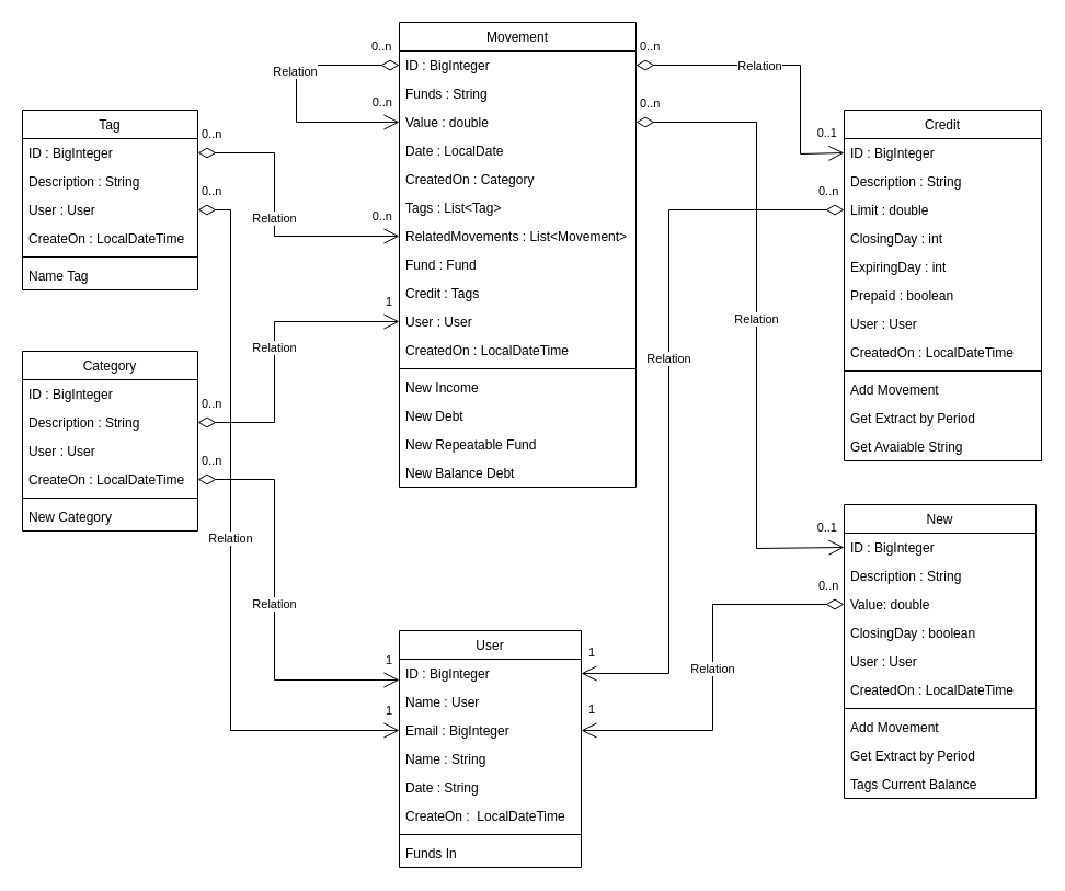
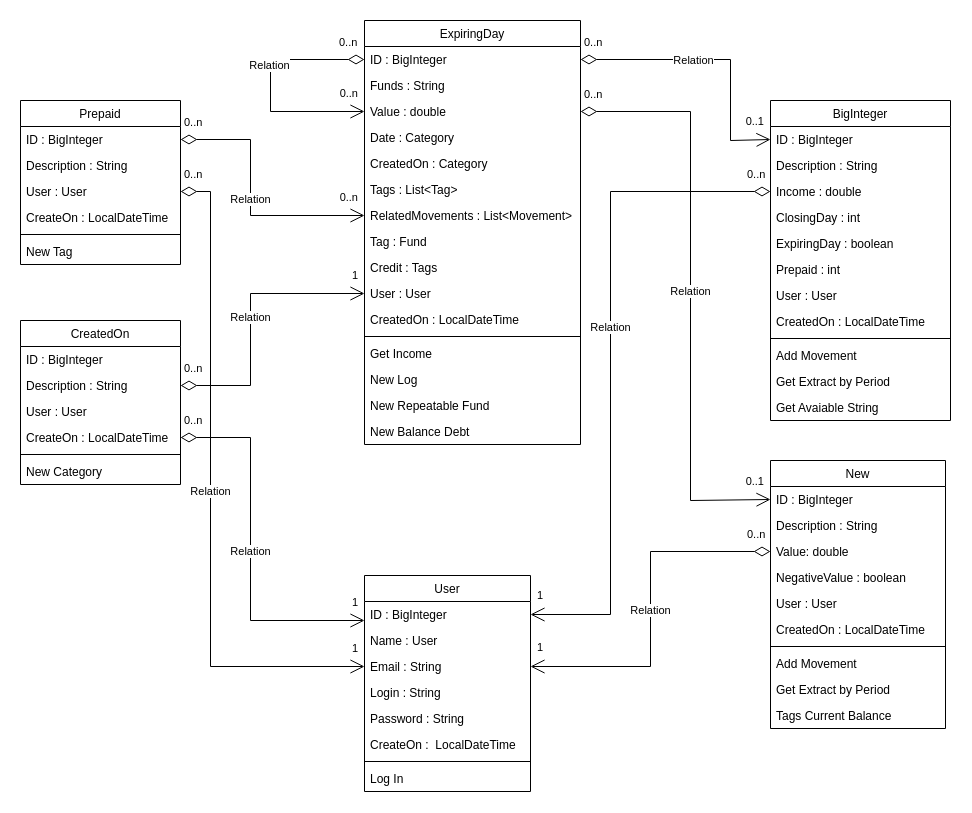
- <mxCell id="35" value="Movement" style="swimlane;fontStyle=0;childLayout=stackLayout;horizontal=1;startSize=26;fillColor=none;horizontalStack=0;resizeParent=1;resizeParentMax=0;resizeLast=0;collapsible=1;marginBottom=0;" vertex="1" parent="1"><mxGeometry x="364" y="20" width="216" height="424" as="geometry" /></mxCell>
+ <mxCell id="35" value="ExpiringDay" style="swimlane;fontStyle=0;childLayout=stackLayout;horizontal=1;startSize=26;fillColor=none;horizontalStack=0;resizeParent=1;resizeParentMax=0;resizeLast=0;collapsible=1;marginBottom=0;" vertex="1" parent="1"><mxGeometry x="364" y="20" width="216" height="424" as="geometry" /></mxCell>
- <mxCell id="62" value="Tag" style="swimlane;fontStyle=0;childLayout=stackLayout;horizontal=1;startSize=26;fillColor=none;horizontalStack=0;resizeParent=1;resizeParentMax=0;resizeLast=0;collapsible=1;marginBottom=0;" vertex="1" parent="1"><mxGeometry x="20" y="100" width="160" height="164" as="geometry" /></mxCell>
+ <mxCell id="62" value="Prepaid" style="swimlane;fontStyle=0;childLayout=stackLayout;horizontal=1;startSize=26;fillColor=none;horizontalStack=0;resizeParent=1;resizeParentMax=0;resizeLast=0;collapsible=1;marginBottom=0;" vertex="1" parent="1"><mxGeometry x="20" y="100" width="160" height="164" as="geometry" /></mxCell>
- <mxCell id="22" value="Credit" style="swimlane;fontStyle=0;childLayout=stackLayout;horizontal=1;startSize=26;fillColor=none;horizontalStack=0;resizeParent=1;resizeParentMax=0;resizeLast=0;collapsible=1;marginBottom=0;" vertex="1" parent="1"><mxGeometry x="770" y="100" width="180" height="320" as="geometry" /></mxCell>
+ <mxCell id="22" value="BigInteger" style="swimlane;fontStyle=0;childLayout=stackLayout;horizontal=1;startSize=26;fillColor=none;horizontalStack=0;resizeParent=1;resizeParentMax=0;resizeLast=0;collapsible=1;marginBottom=0;" vertex="1" parent="1"><mxGeometry x="770" y="100" width="180" height="320" as="geometry" /></mxCell>
- <mxCell id="39" value="Date : LocalDate" style="text;strokeColor=none;fillColor=none;align=left;verticalAlign=top;spacingLeft=4;spacingRight=4;overflow=hidden;rotatable=0;points=[[0,0.5],[1,0.5]];portConstraint=eastwest;" vertex="1" parent="35"><mxGeometry y="104" width="216" height="26" as="geometry" /></mxCell>
+ <mxCell id="39" value="Date : Category" style="text;strokeColor=none;fillColor=none;align=left;verticalAlign=top;spacingLeft=4;spacingRight=4;overflow=hidden;rotatable=0;points=[[0,0.5],[1,0.5]];portConstraint=eastwest;" vertex="1" parent="35"><mxGeometry y="104" width="216" height="26" as="geometry" /></mxCell>
- <mxCell id="25" value="Limit : double" style="text;strokeColor=none;fillColor=none;align=left;verticalAlign=top;spacingLeft=4;spacingRight=4;overflow=hidden;rotatable=0;points=[[0,0.5],[1,0.5]];portConstraint=eastwest;" vertex="1" parent="22"><mxGeometry y="78" width="180" height="26" as="geometry" /></mxCell>
+ <mxCell id="25" value="Income : double" style="text;strokeColor=none;fillColor=none;align=left;verticalAlign=top;spacingLeft=4;spacingRight=4;overflow=hidden;rotatable=0;points=[[0,0.5],[1,0.5]];portConstraint=eastwest;" vertex="1" parent="22"><mxGeometry y="78" width="180" height="26" as="geometry" /></mxCell>
- <mxCell id="43" value="Fund : Fund" style="text;strokeColor=none;fillColor=none;align=left;verticalAlign=top;spacingLeft=4;spacingRight=4;overflow=hidden;rotatable=0;points=[[0,0.5],[1,0.5]];portConstraint=eastwest;" vertex="1" parent="35"><mxGeometry y="208" width="216" height="26" as="geometry" /></mxCell>
+ <mxCell id="43" value="Tag : Fund" style="text;strokeColor=none;fillColor=none;align=left;verticalAlign=top;spacingLeft=4;spacingRight=4;overflow=hidden;rotatable=0;points=[[0,0.5],[1,0.5]];portConstraint=eastwest;" vertex="1" parent="35"><mxGeometry y="208" width="216" height="26" as="geometry" /></mxCell>
- <mxCell id="27" value="ExpiringDay : int&#10;" style="text;strokeColor=none;fillColor=none;align=left;verticalAlign=top;spacingLeft=4;spacingRight=4;overflow=hidden;rotatable=0;points=[[0,0.5],[1,0.5]];portConstraint=eastwest;" vertex="1" parent="22"><mxGeometry y="130" width="180" height="26" as="geometry" /></mxCell>
+ <mxCell id="27" value="ExpiringDay : boolean&#10;" style="text;strokeColor=none;fillColor=none;align=left;verticalAlign=top;spacingLeft=4;spacingRight=4;overflow=hidden;rotatable=0;points=[[0,0.5],[1,0.5]];portConstraint=eastwest;" vertex="1" parent="22"><mxGeometry y="130" width="180" height="26" as="geometry" /></mxCell>
- <mxCell id="68" value="Name Tag" style="text;strokeColor=none;fillColor=none;align=left;verticalAlign=top;spacingLeft=4;spacingRight=4;overflow=hidden;rotatable=0;points=[[0,0.5],[1,0.5]];portConstraint=eastwest;" vertex="1" parent="62"><mxGeometry y="138" width="160" height="26" as="geometry" /></mxCell>
+ <mxCell id="68" value="New Tag" style="text;strokeColor=none;fillColor=none;align=left;verticalAlign=top;spacingLeft=4;spacingRight=4;overflow=hidden;rotatable=0;points=[[0,0.5],[1,0.5]];portConstraint=eastwest;" vertex="1" parent="62"><mxGeometry y="138" width="160" height="26" as="geometry" /></mxCell>
- <mxCell id="28" value="Prepaid : boolean" style="text;strokeColor=none;fillColor=none;align=left;verticalAlign=top;spacingLeft=4;spacingRight=4;overflow=hidden;rotatable=0;points=[[0,0.5],[1,0.5]];portConstraint=eastwest;" vertex="1" parent="22"><mxGeometry y="156" width="180" height="26" as="geometry" /></mxCell>
+ <mxCell id="28" value="Prepaid : int" style="text;strokeColor=none;fillColor=none;align=left;verticalAlign=top;spacingLeft=4;spacingRight=4;overflow=hidden;rotatable=0;points=[[0,0.5],[1,0.5]];portConstraint=eastwest;" vertex="1" parent="22"><mxGeometry y="156" width="180" height="26" as="geometry" /></mxCell>
- <mxCell id="55" value="Category" style="swimlane;fontStyle=0;childLayout=stackLayout;horizontal=1;startSize=26;fillColor=none;horizontalStack=0;resizeParent=1;resizeParentMax=0;resizeLast=0;collapsible=1;marginBottom=0;" vertex="1" parent="1"><mxGeometry x="20" y="320" width="160" height="164" as="geometry" /></mxCell>
+ <mxCell id="55" value="CreatedOn" style="swimlane;fontStyle=0;childLayout=stackLayout;horizontal=1;startSize=26;fillColor=none;horizontalStack=0;resizeParent=1;resizeParentMax=0;resizeLast=0;collapsible=1;marginBottom=0;" vertex="1" parent="1"><mxGeometry x="20" y="320" width="160" height="164" as="geometry" /></mxCell>
- <mxCell id="48" value="New Income&#10;" style="text;strokeColor=none;fillColor=none;align=left;verticalAlign=top;spacingLeft=4;spacingRight=4;overflow=hidden;rotatable=0;points=[[0,0.5],[1,0.5]];portConstraint=eastwest;" vertex="1" parent="35"><mxGeometry y="320" width="216" height="26" as="geometry" /></mxCell>
+ <mxCell id="48" value="Get Income&#10;" style="text;strokeColor=none;fillColor=none;align=left;verticalAlign=top;spacingLeft=4;spacingRight=4;overflow=hidden;rotatable=0;points=[[0,0.5],[1,0.5]];portConstraint=eastwest;" vertex="1" parent="35"><mxGeometry y="320" width="216" height="26" as="geometry" /></mxCell>
- <mxCell id="49" value="New Debt" style="text;strokeColor=none;fillColor=none;align=left;verticalAlign=top;spacingLeft=4;spacingRight=4;overflow=hidden;rotatable=0;points=[[0,0.5],[1,0.5]];portConstraint=eastwest;" vertex="1" parent="35"><mxGeometry y="346" width="216" height="26" as="geometry" /></mxCell>
+ <mxCell id="49" value="New Log" style="text;strokeColor=none;fillColor=none;align=left;verticalAlign=top;spacingLeft=4;spacingRight=4;overflow=hidden;rotatable=0;points=[[0,0.5],[1,0.5]];portConstraint=eastwest;" vertex="1" parent="35"><mxGeometry y="346" width="216" height="26" as="geometry" /></mxCell>
- <mxCell id="15" value="ClosingDay : boolean" style="text;strokeColor=none;fillColor=none;align=left;verticalAlign=top;spacingLeft=4;spacingRight=4;overflow=hidden;rotatable=0;points=[[0,0.5],[1,0.5]];portConstraint=eastwest;" vertex="1" parent="11"><mxGeometry y="104" width="175" height="26" as="geometry" /></mxCell>
+ <mxCell id="15" value="NegativeValue : boolean" style="text;strokeColor=none;fillColor=none;align=left;verticalAlign=top;spacingLeft=4;spacingRight=4;overflow=hidden;rotatable=0;points=[[0,0.5],[1,0.5]];portConstraint=eastwest;" vertex="1" parent="11"><mxGeometry y="104" width="175" height="26" as="geometry" /></mxCell>
- <mxCell id="5" value="Email : BigInteger&#10;" style="text;strokeColor=none;fillColor=none;align=left;verticalAlign=top;spacingLeft=4;spacingRight=4;overflow=hidden;rotatable=0;points=[[0,0.5],[1,0.5]];portConstraint=eastwest;" vertex="1" parent="2"><mxGeometry y="78" width="166" height="26" as="geometry" /></mxCell>
+ <mxCell id="5" value="Email : String&#10;" style="text;strokeColor=none;fillColor=none;align=left;verticalAlign=top;spacingLeft=4;spacingRight=4;overflow=hidden;rotatable=0;points=[[0,0.5],[1,0.5]];portConstraint=eastwest;" vertex="1" parent="2"><mxGeometry y="78" width="166" height="26" as="geometry" /></mxCell>
- <mxCell id="6" value="Name : String" style="text;strokeColor=none;fillColor=none;align=left;verticalAlign=top;spacingLeft=4;spacingRight=4;overflow=hidden;rotatable=0;points=[[0,0.5],[1,0.5]];portConstraint=eastwest;" vertex="1" parent="2"><mxGeometry y="104" width="166" height="26" as="geometry" /></mxCell>
+ <mxCell id="6" value="Login : String" style="text;strokeColor=none;fillColor=none;align=left;verticalAlign=top;spacingLeft=4;spacingRight=4;overflow=hidden;rotatable=0;points=[[0,0.5],[1,0.5]];portConstraint=eastwest;" vertex="1" parent="2"><mxGeometry y="104" width="166" height="26" as="geometry" /></mxCell>
- <mxCell id="7" value="Date : String" style="text;strokeColor=none;fillColor=none;align=left;verticalAlign=top;spacingLeft=4;spacingRight=4;overflow=hidden;rotatable=0;points=[[0,0.5],[1,0.5]];portConstraint=eastwest;" vertex="1" parent="2"><mxGeometry y="130" width="166" height="26" as="geometry" /></mxCell>
+ <mxCell id="7" value="Password : String" style="text;strokeColor=none;fillColor=none;align=left;verticalAlign=top;spacingLeft=4;spacingRight=4;overflow=hidden;rotatable=0;points=[[0,0.5],[1,0.5]];portConstraint=eastwest;" vertex="1" parent="2"><mxGeometry y="130" width="166" height="26" as="geometry" /></mxCell>
- <mxCell id="10" value="Funds In" style="text;strokeColor=none;fillColor=none;align=left;verticalAlign=top;spacingLeft=4;spacingRight=4;overflow=hidden;rotatable=0;points=[[0,0.5],[1,0.5]];portConstraint=eastwest;" vertex="1" parent="2"><mxGeometry y="190" width="166" height="26" as="geometry" /></mxCell>
+ <mxCell id="10" value="Log In" style="text;strokeColor=none;fillColor=none;align=left;verticalAlign=top;spacingLeft=4;spacingRight=4;overflow=hidden;rotatable=0;points=[[0,0.5],[1,0.5]];portConstraint=eastwest;" vertex="1" parent="2"><mxGeometry y="190" width="166" height="26" as="geometry" /></mxCell>
